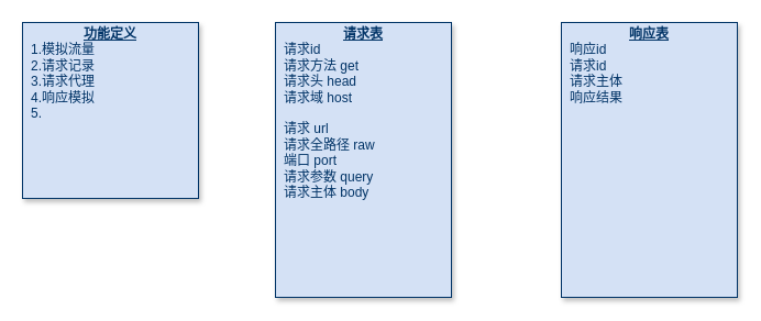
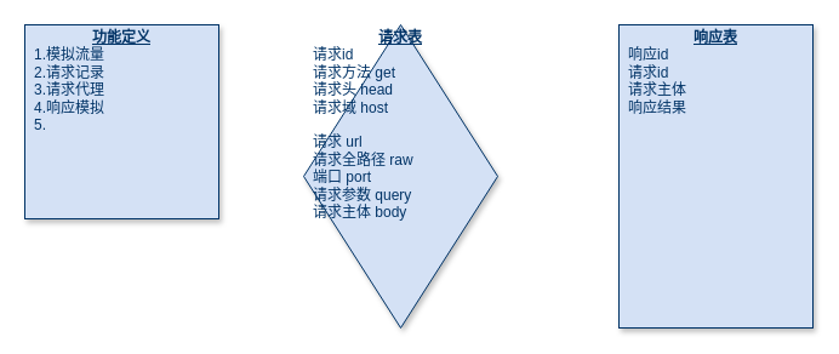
- <mxCell id="2" value="&lt;p style=&quot;margin: 0px ; margin-top: 4px ; text-align: center ; text-decoration: underline&quot;&gt;&lt;b&gt;请求表&lt;/b&gt;&lt;/p&gt;&lt;p style=&quot;margin: 0px ; margin-left: 8px&quot;&gt;请求id&lt;/p&gt;&lt;p style=&quot;margin: 0px ; margin-left: 8px&quot;&gt;请求方法 get&lt;/p&gt;&lt;p style=&quot;margin: 0px ; margin-left: 8px&quot;&gt;请求头 head&lt;br&gt;&lt;/p&gt;&lt;p style=&quot;margin: 0px ; margin-left: 8px&quot;&gt;请求域 host&lt;/p&gt;&lt;p style=&quot;margin: 0px ; margin-left: 8px&quot;&gt;&lt;br&gt;&lt;/p&gt;&lt;p style=&quot;margin: 0px ; margin-left: 8px&quot;&gt;请求 url&lt;/p&gt;&lt;p style=&quot;margin: 0px ; margin-left: 8px&quot;&gt;请求全路径 raw&lt;/p&gt;&lt;p style=&quot;margin: 0px ; margin-left: 8px&quot;&gt;端口 port&lt;/p&gt;&lt;p style=&quot;margin: 0px ; margin-left: 8px&quot;&gt;请求参数 query&lt;/p&gt;&lt;p style=&quot;margin: 0px ; margin-left: 8px&quot;&gt;请求主体 body&lt;/p&gt;&lt;p style=&quot;margin: 0px ; margin-left: 8px&quot;&gt;&lt;br&gt;&lt;/p&gt;" style="verticalAlign=top;align=left;overflow=fill;fontSize=12;fontFamily=Helvetica;html=1;strokeColor=#003366;shadow=1;fillColor=#D4E1F5;fontColor=#003366" parent="1" vertex="1"><mxGeometry x="250" y="20" width="160" height="250" as="geometry" /></mxCell>
+ <mxCell id="2" value="&lt;p style=&quot;margin: 0px ; margin-top: 4px ; text-align: center ; text-decoration: underline&quot;&gt;&lt;b&gt;请求表&lt;/b&gt;&lt;/p&gt;&lt;p style=&quot;margin: 0px ; margin-left: 8px&quot;&gt;请求id&lt;/p&gt;&lt;p style=&quot;margin: 0px ; margin-left: 8px&quot;&gt;请求方法 get&lt;/p&gt;&lt;p style=&quot;margin: 0px ; margin-left: 8px&quot;&gt;请求头 head&lt;br&gt;&lt;/p&gt;&lt;p style=&quot;margin: 0px ; margin-left: 8px&quot;&gt;请求域 host&lt;/p&gt;&lt;p style=&quot;margin: 0px ; margin-left: 8px&quot;&gt;&lt;br&gt;&lt;/p&gt;&lt;p style=&quot;margin: 0px ; margin-left: 8px&quot;&gt;请求 url&lt;/p&gt;&lt;p style=&quot;margin: 0px ; margin-left: 8px&quot;&gt;请求全路径 raw&lt;/p&gt;&lt;p style=&quot;margin: 0px ; margin-left: 8px&quot;&gt;端口 port&lt;/p&gt;&lt;p style=&quot;margin: 0px ; margin-left: 8px&quot;&gt;请求参数 query&lt;/p&gt;&lt;p style=&quot;margin: 0px ; margin-left: 8px&quot;&gt;请求主体 body&lt;/p&gt;&lt;p style=&quot;margin: 0px ; margin-left: 8px&quot;&gt;&lt;br&gt;&lt;/p&gt;" style="rhombus;verticalAlign=top;align=left;overflow=fill;fontSize=12;fontFamily=Helvetica;html=1;strokeColor=#003366;shadow=1;fillColor=#D4E1F5;fontColor=#003366;" parent="1" vertex="1"><mxGeometry x="250" y="20" width="160" height="250" as="geometry" /></mxCell>
